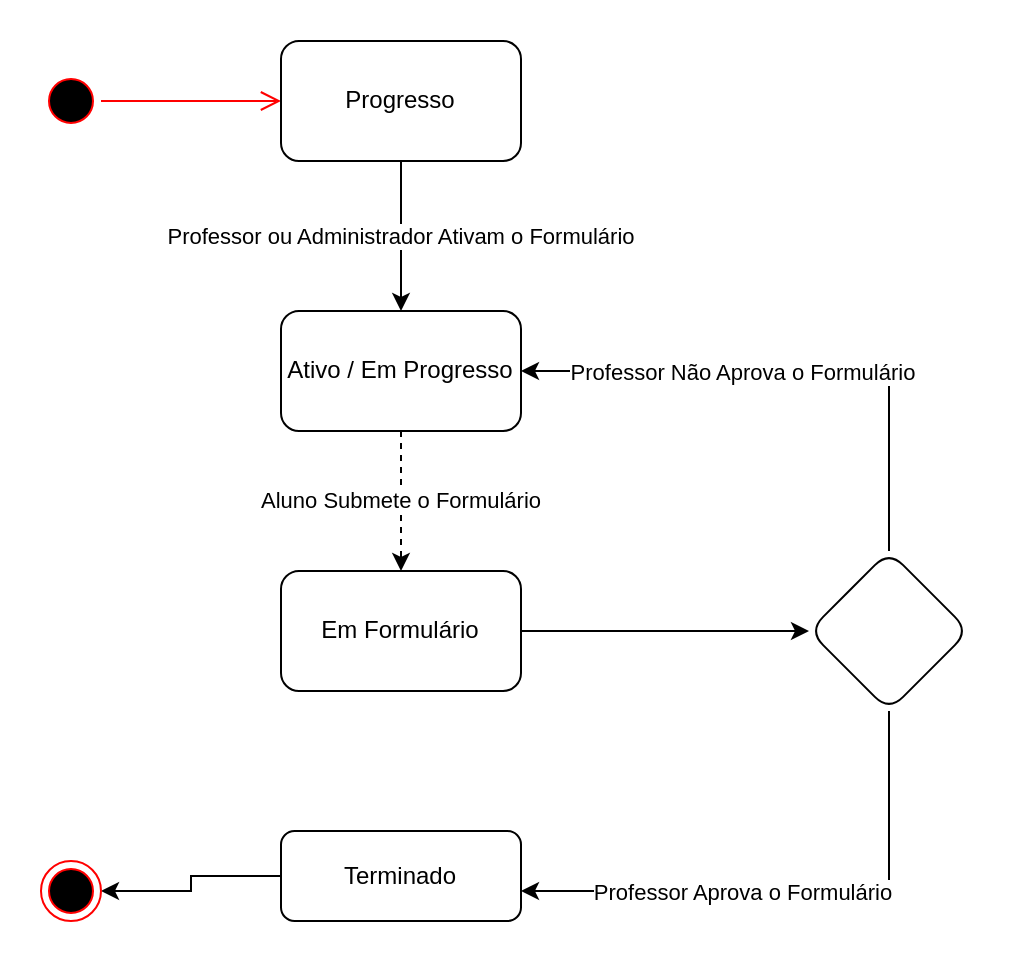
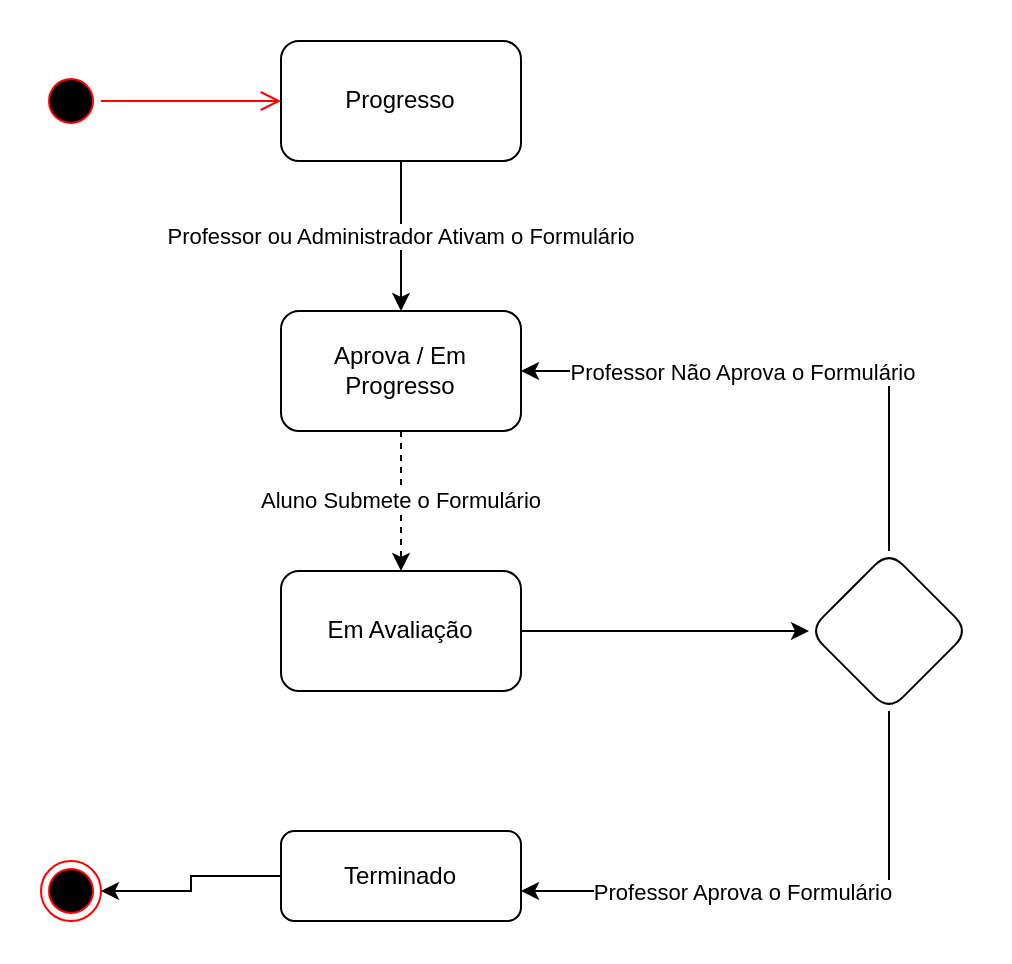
- <mxCell id="7" value="Ativo / Em Progresso" style="whiteSpace=wrap;html=1;rounded=1;" vertex="1" parent="1"><mxGeometry x="140" y="155" width="120" height="60" as="geometry" /></mxCell>
+ <mxCell id="7" value="Aprova / Em Progresso" style="whiteSpace=wrap;html=1;rounded=1;" vertex="1" parent="1"><mxGeometry x="140" y="155" width="120" height="60" as="geometry" /></mxCell>
- <mxCell id="9" value="Em Formulário" style="whiteSpace=wrap;html=1;rounded=1;" vertex="1" parent="1"><mxGeometry x="140" y="285" width="120" height="60" as="geometry" /></mxCell>
+ <mxCell id="9" value="Em Avaliação" style="whiteSpace=wrap;html=1;rounded=1;" vertex="1" parent="1"><mxGeometry x="140" y="285" width="120" height="60" as="geometry" /></mxCell>
